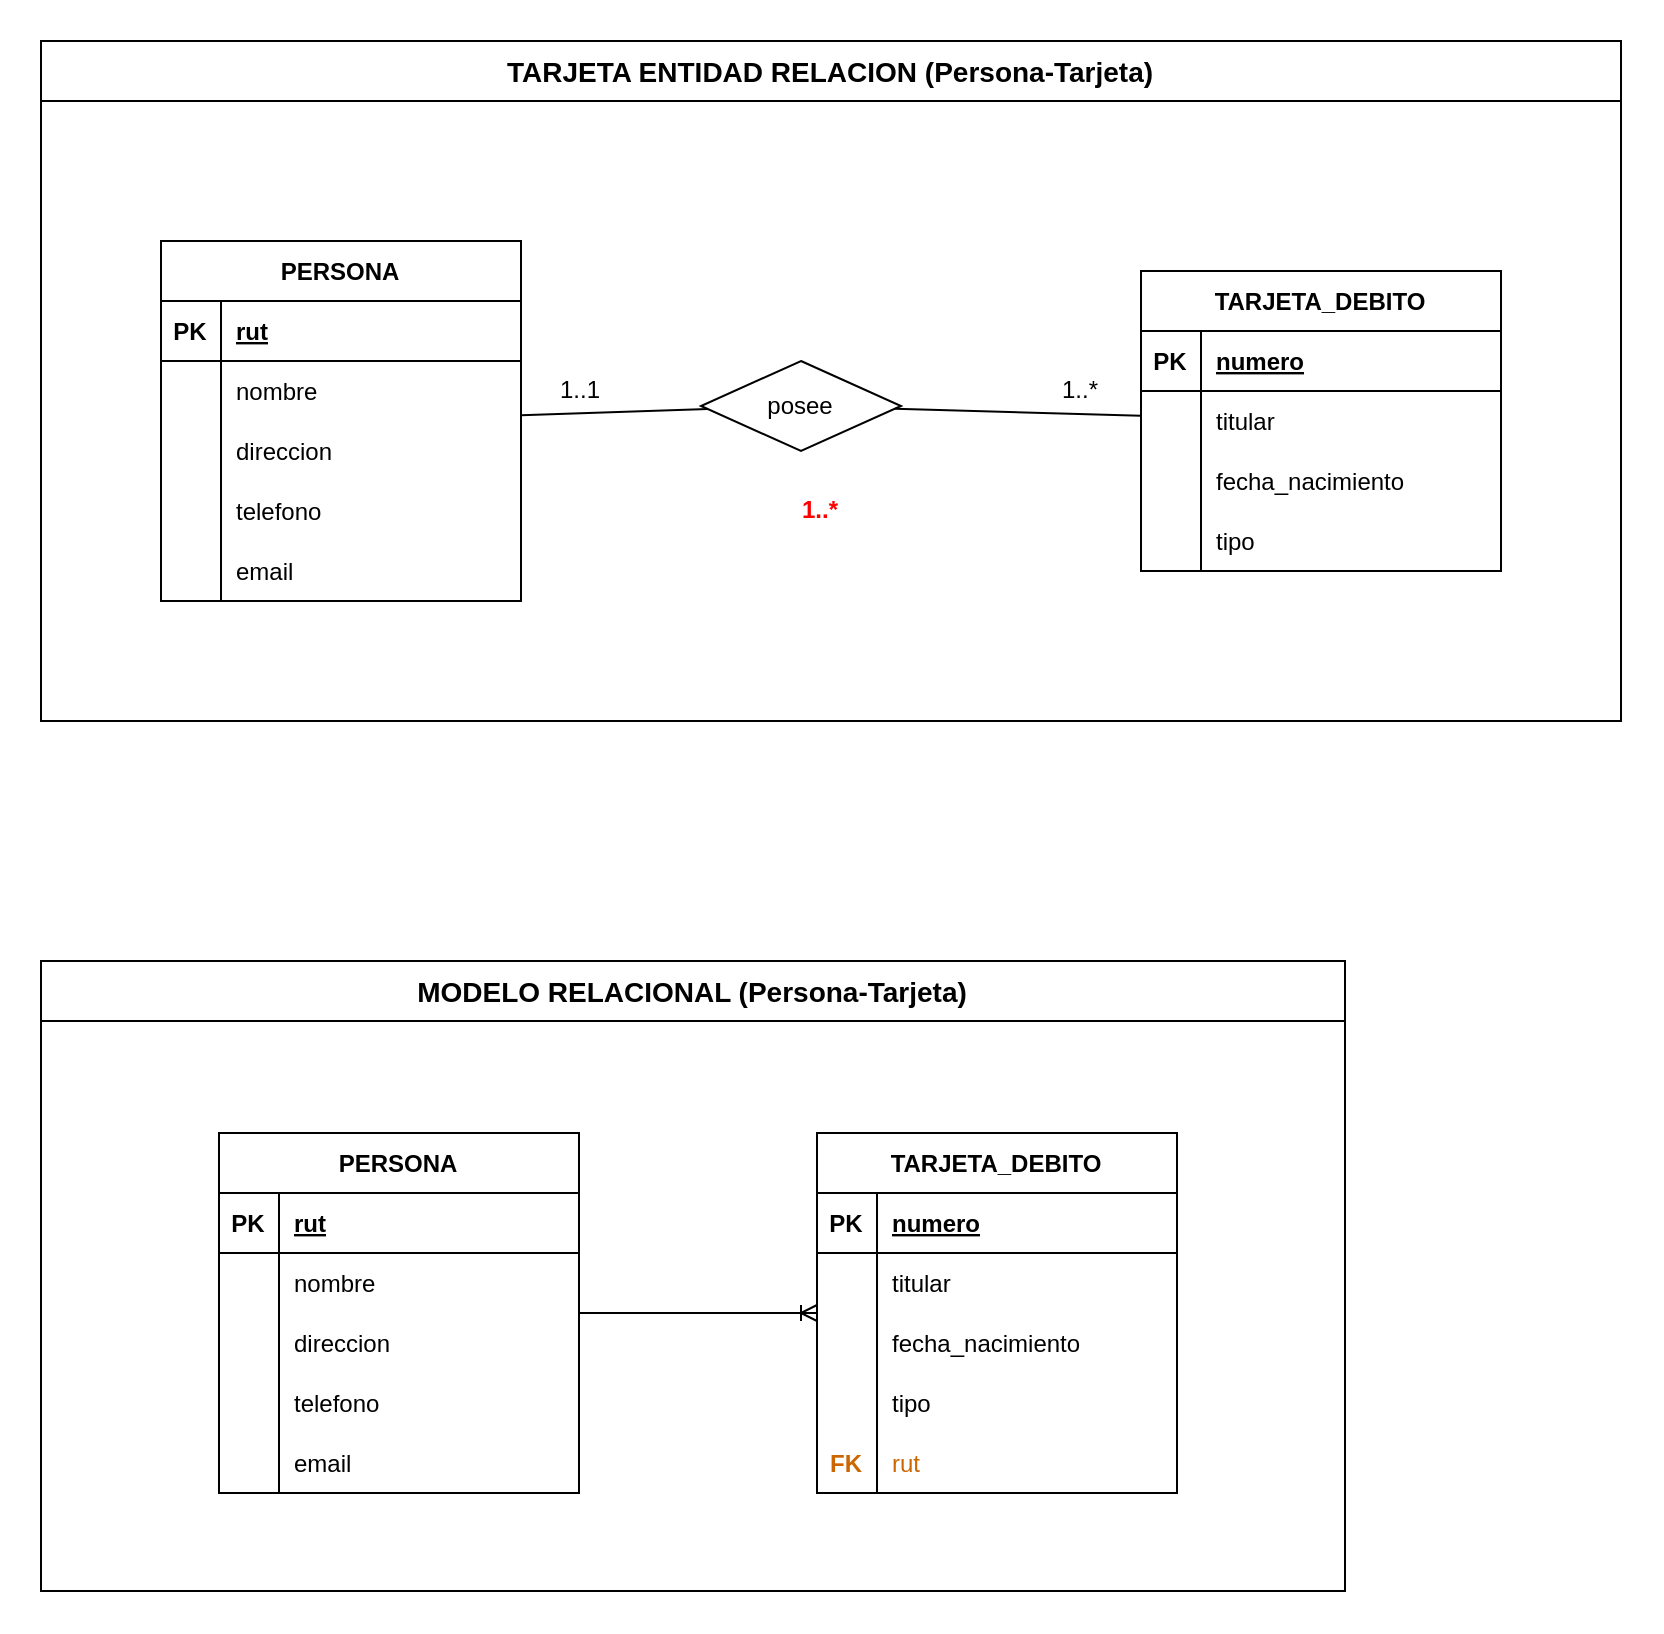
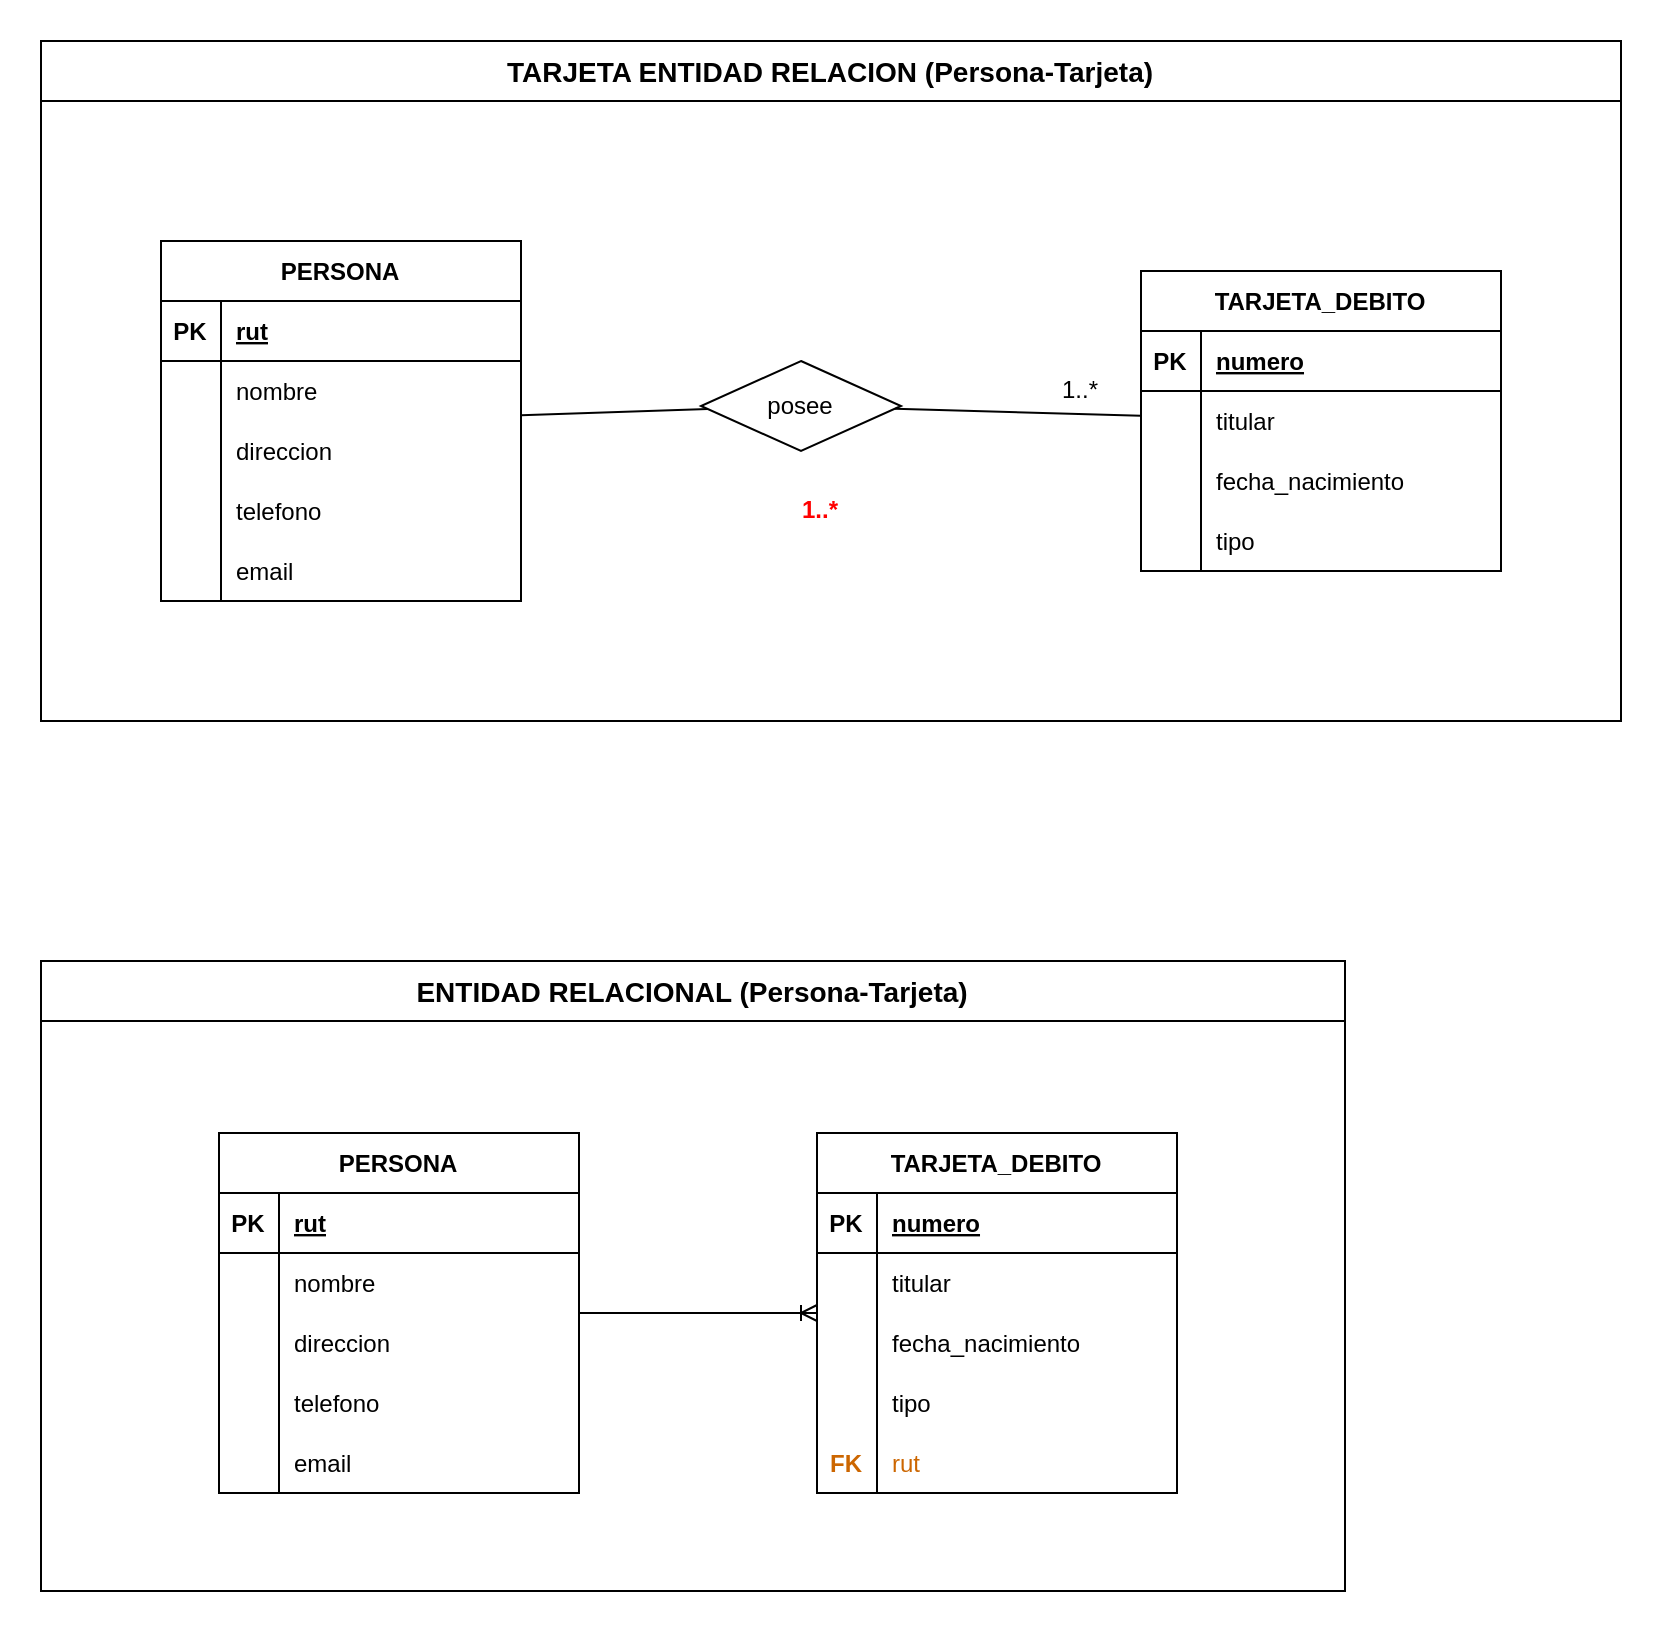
- <mxCell id="35" value="1..1" style="text;html=1;strokeColor=none;fillColor=none;align=center;verticalAlign=middle;whiteSpace=wrap;rounded=0;fontSize=12;" parent="2" vertex="1"><mxGeometry x="240" y="160" width="60" height="30" as="geometry" /></mxCell>
- <mxCell id="38" value="MODELO RELACIONAL (Persona-Tarjeta)" style="swimlane;startSize=30;fontSize=14;fontStyle=1" parent="1" vertex="1"><mxGeometry x="20" y="480" width="652" height="315" as="geometry"><mxRectangle x="410" y="80" width="310" height="20" as="alternateBounds" /></mxGeometry></mxCell>
+ <mxCell id="38" value="ENTIDAD RELACIONAL (Persona-Tarjeta)" style="swimlane;startSize=30;fontSize=14;fontStyle=1" parent="1" vertex="1"><mxGeometry x="20" y="480" width="652" height="315" as="geometry"><mxRectangle x="410" y="80" width="310" height="20" as="alternateBounds" /></mxGeometry></mxCell>
